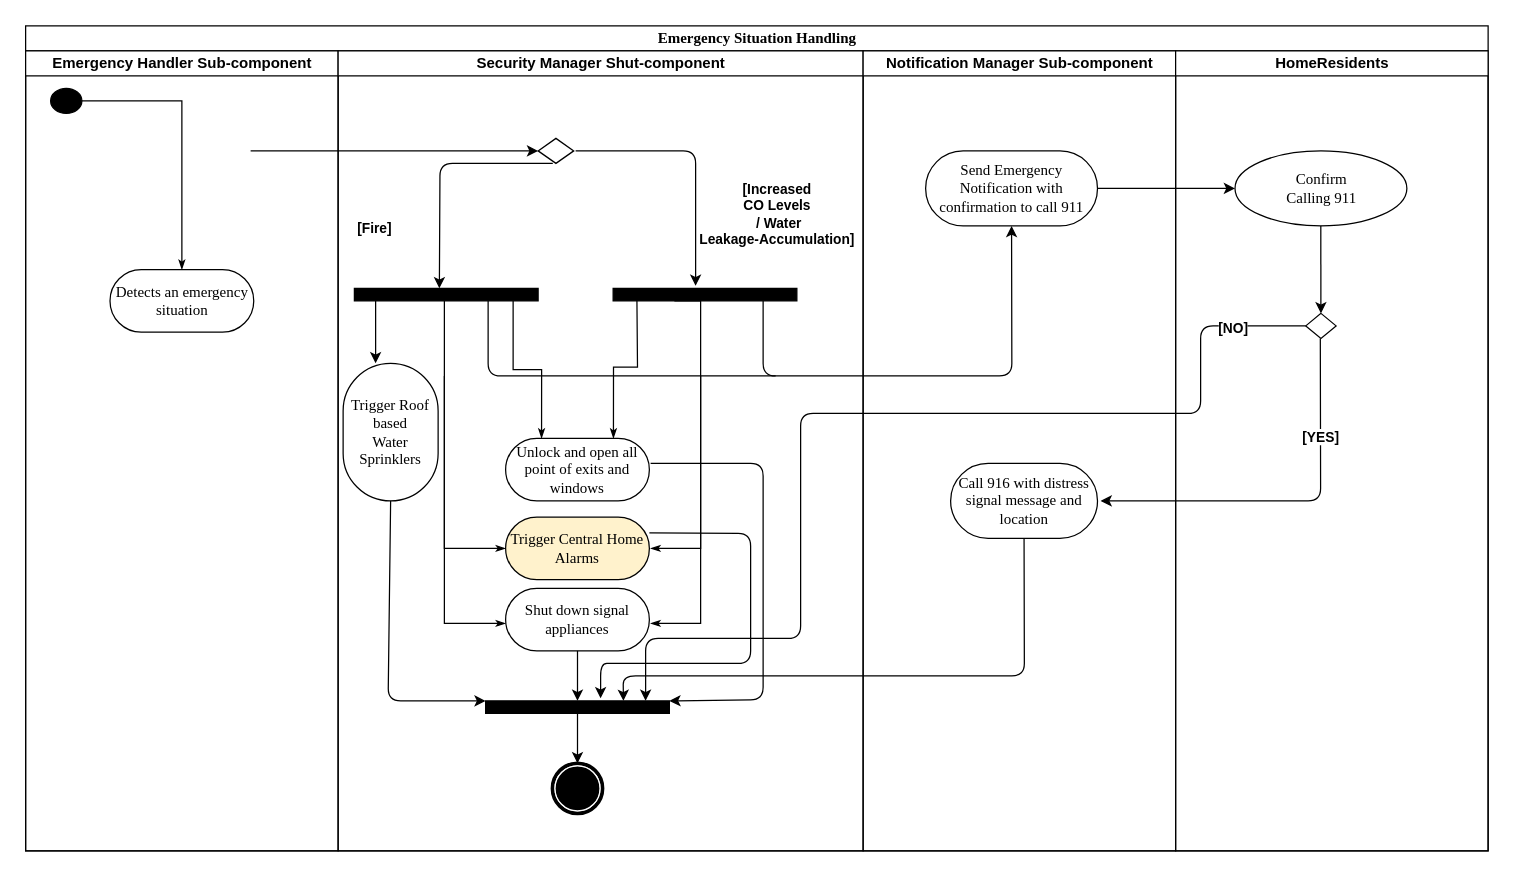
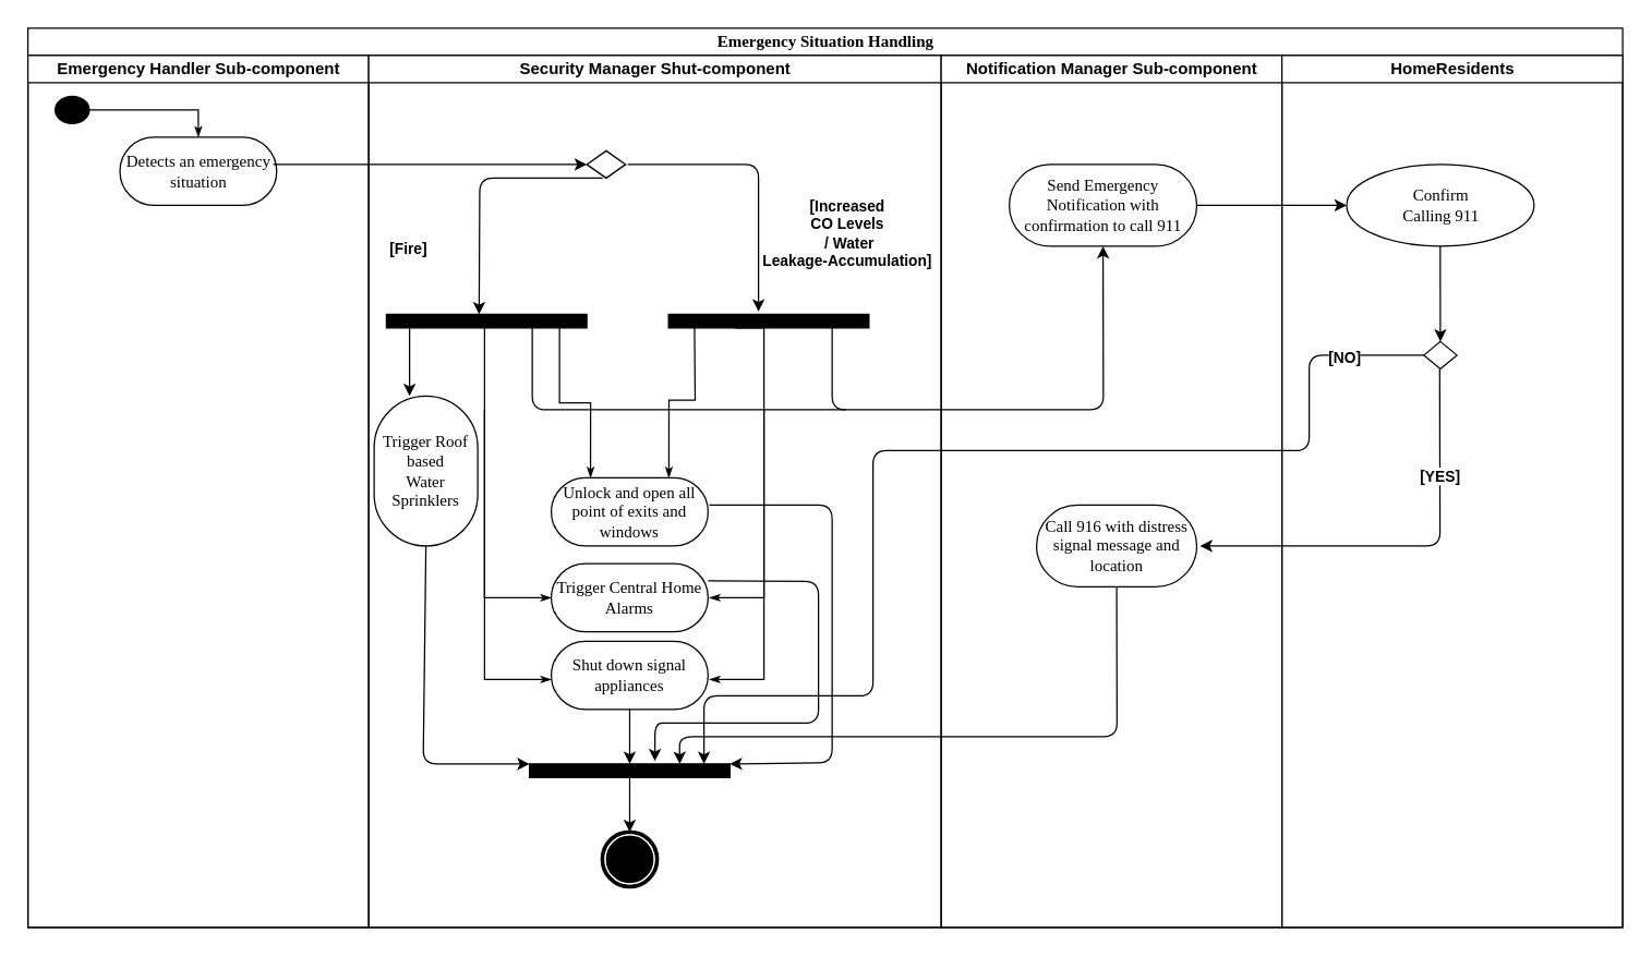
- <mxCell id="6" value="Detects an emergency situation" style="rounded=1;whiteSpace=wrap;html=1;shadow=0;comic=0;labelBackgroundColor=none;strokeWidth=1;fontFamily=Verdana;fontSize=12;align=center;arcSize=50;" vertex="1" parent="3"><mxGeometry x="67.5" y="175" width="115" height="50" as="geometry" /></mxCell>
+ <mxCell id="6" value="Detects an emergency situation" style="rounded=1;whiteSpace=wrap;html=1;shadow=0;comic=0;labelBackgroundColor=none;strokeWidth=1;fontFamily=Verdana;fontSize=12;align=center;arcSize=50;" vertex="1" parent="3"><mxGeometry x="67.5" y="60" width="115" height="50" as="geometry" /></mxCell>
- <mxCell id="25" value="Trigger Central Home Alarms" style="rounded=1;whiteSpace=wrap;html=1;shadow=0;comic=0;labelBackgroundColor=none;strokeWidth=1;fontFamily=Verdana;fontSize=12;align=center;arcSize=50;fillColor=#fff2cc;" vertex="1" parent="7"><mxGeometry x="134" y="373" width="115" height="50" as="geometry" /></mxCell>
+ <mxCell id="25" value="Trigger Central Home Alarms" style="rounded=1;whiteSpace=wrap;html=1;shadow=0;comic=0;labelBackgroundColor=none;strokeWidth=1;fontFamily=Verdana;fontSize=12;align=center;arcSize=50;" vertex="1" parent="7"><mxGeometry x="134" y="373" width="115" height="50" as="geometry" /></mxCell>
